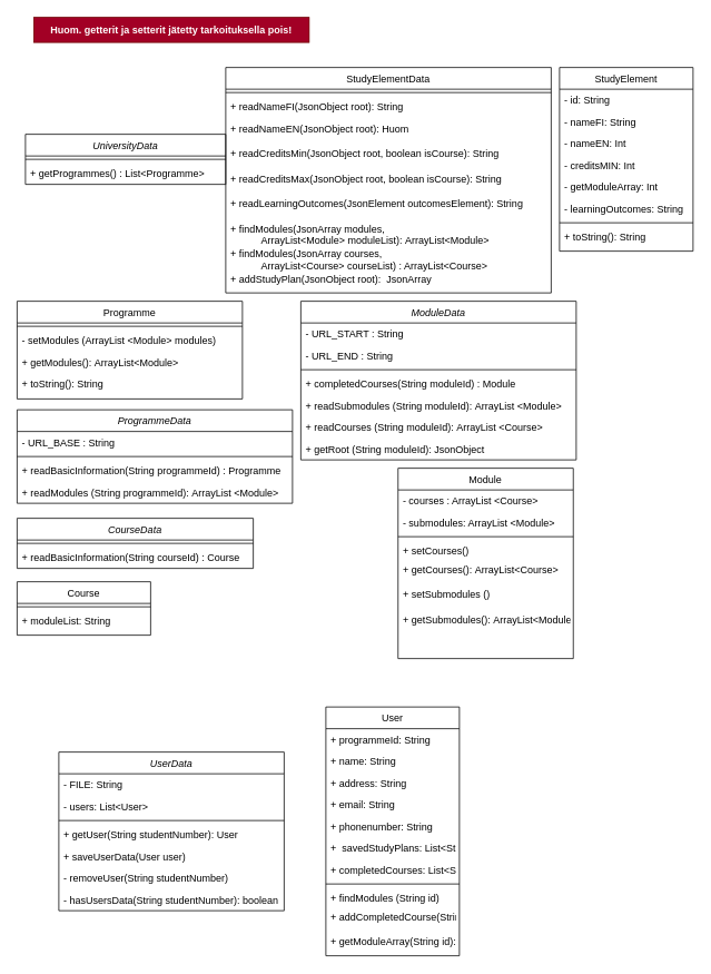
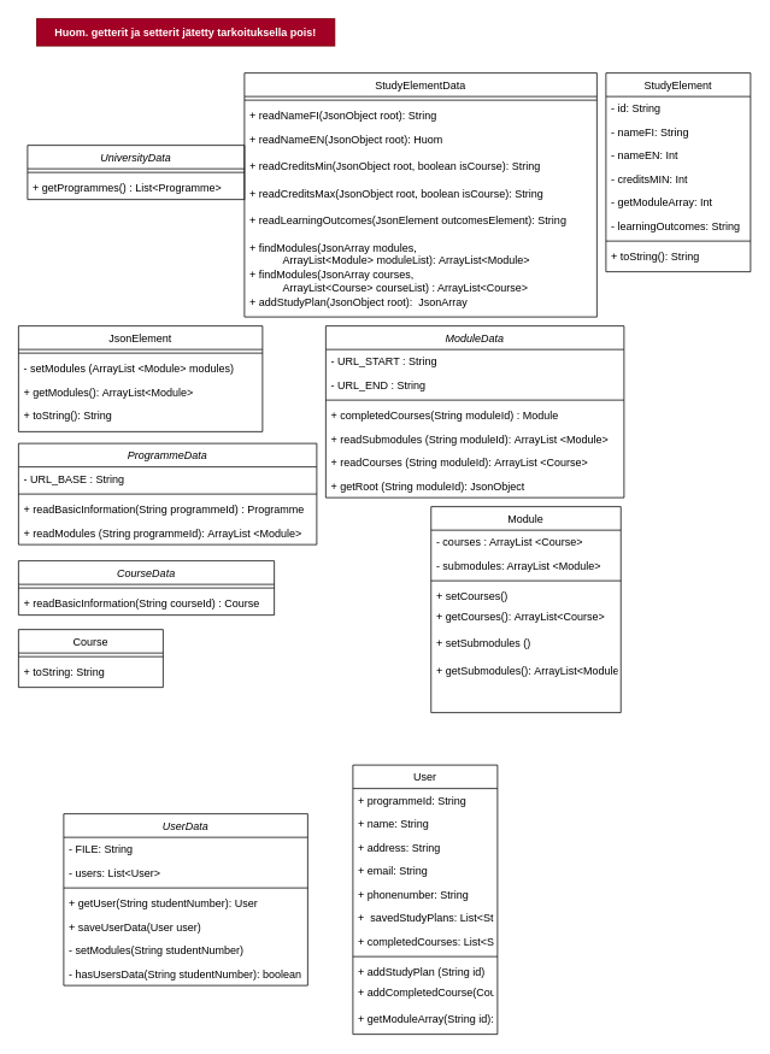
- <mxCell id="5" value="Programme" style="swimlane;fontStyle=0;align=center;verticalAlign=top;childLayout=stackLayout;horizontal=1;startSize=26;horizontalStack=0;resizeParent=1;resizeLast=0;collapsible=1;marginBottom=0;rounded=0;shadow=0;strokeWidth=1;" parent="1" vertex="1"><mxGeometry x="20" y="360" width="270" height="117" as="geometry"><mxRectangle x="550" y="140" width="160" height="26" as="alternateBounds" /></mxGeometry></mxCell>
+ <mxCell id="5" value="JsonElement" style="swimlane;fontStyle=0;align=center;verticalAlign=top;childLayout=stackLayout;horizontal=1;startSize=26;horizontalStack=0;resizeParent=1;resizeLast=0;collapsible=1;marginBottom=0;rounded=0;shadow=0;strokeWidth=1;" parent="1" vertex="1"><mxGeometry x="20" y="360" width="270" height="117" as="geometry"><mxRectangle x="550" y="140" width="160" height="26" as="alternateBounds" /></mxGeometry></mxCell>
- <mxCell id="20" value="+ moduleList: String" style="text;align=left;verticalAlign=top;spacingLeft=4;spacingRight=4;overflow=hidden;rotatable=0;points=[[0,0.5],[1,0.5]];portConstraint=eastwest;" vertex="1" parent="18"><mxGeometry y="34" width="160" height="30" as="geometry" /></mxCell>
+ <mxCell id="20" value="+ toString: String" style="text;align=left;verticalAlign=top;spacingLeft=4;spacingRight=4;overflow=hidden;rotatable=0;points=[[0,0.5],[1,0.5]];portConstraint=eastwest;" vertex="1" parent="18"><mxGeometry y="34" width="160" height="30" as="geometry" /></mxCell>
- <mxCell id="32" value="- removeUser(String studentNumber)" style="text;align=left;verticalAlign=top;spacingLeft=4;spacingRight=4;overflow=hidden;rotatable=0;points=[[0,0.5],[1,0.5]];portConstraint=eastwest;" vertex="1" parent="26"><mxGeometry y="138" width="270" height="26" as="geometry" /></mxCell>
+ <mxCell id="32" value="- setModules(String studentNumber)" style="text;align=left;verticalAlign=top;spacingLeft=4;spacingRight=4;overflow=hidden;rotatable=0;points=[[0,0.5],[1,0.5]];portConstraint=eastwest;" vertex="1" parent="26"><mxGeometry y="138" width="270" height="26" as="geometry" /></mxCell>
- <mxCell id="43" value="+ findModules (String id)" style="text;align=left;verticalAlign=top;spacingLeft=4;spacingRight=4;overflow=hidden;rotatable=0;points=[[0,0.5],[1,0.5]];portConstraint=eastwest;" vertex="1" parent="34"><mxGeometry y="216" width="160" height="22" as="geometry" /></mxCell>
+ <mxCell id="43" value="+ addStudyPlan (String id)" style="text;align=left;verticalAlign=top;spacingLeft=4;spacingRight=4;overflow=hidden;rotatable=0;points=[[0,0.5],[1,0.5]];portConstraint=eastwest;" vertex="1" parent="34"><mxGeometry y="216" width="160" height="22" as="geometry" /></mxCell>
- <mxCell id="44" value="+ addCompletedCourse(String id)" style="text;align=left;verticalAlign=top;spacingLeft=4;spacingRight=4;overflow=hidden;rotatable=0;points=[[0,0.5],[1,0.5]];portConstraint=eastwest;" vertex="1" parent="34"><mxGeometry y="238" width="160" height="30" as="geometry" /></mxCell>
+ <mxCell id="44" value="+ addCompletedCourse(Course id)" style="text;align=left;verticalAlign=top;spacingLeft=4;spacingRight=4;overflow=hidden;rotatable=0;points=[[0,0.5],[1,0.5]];portConstraint=eastwest;" vertex="1" parent="34"><mxGeometry y="238" width="160" height="30" as="geometry" /></mxCell>
